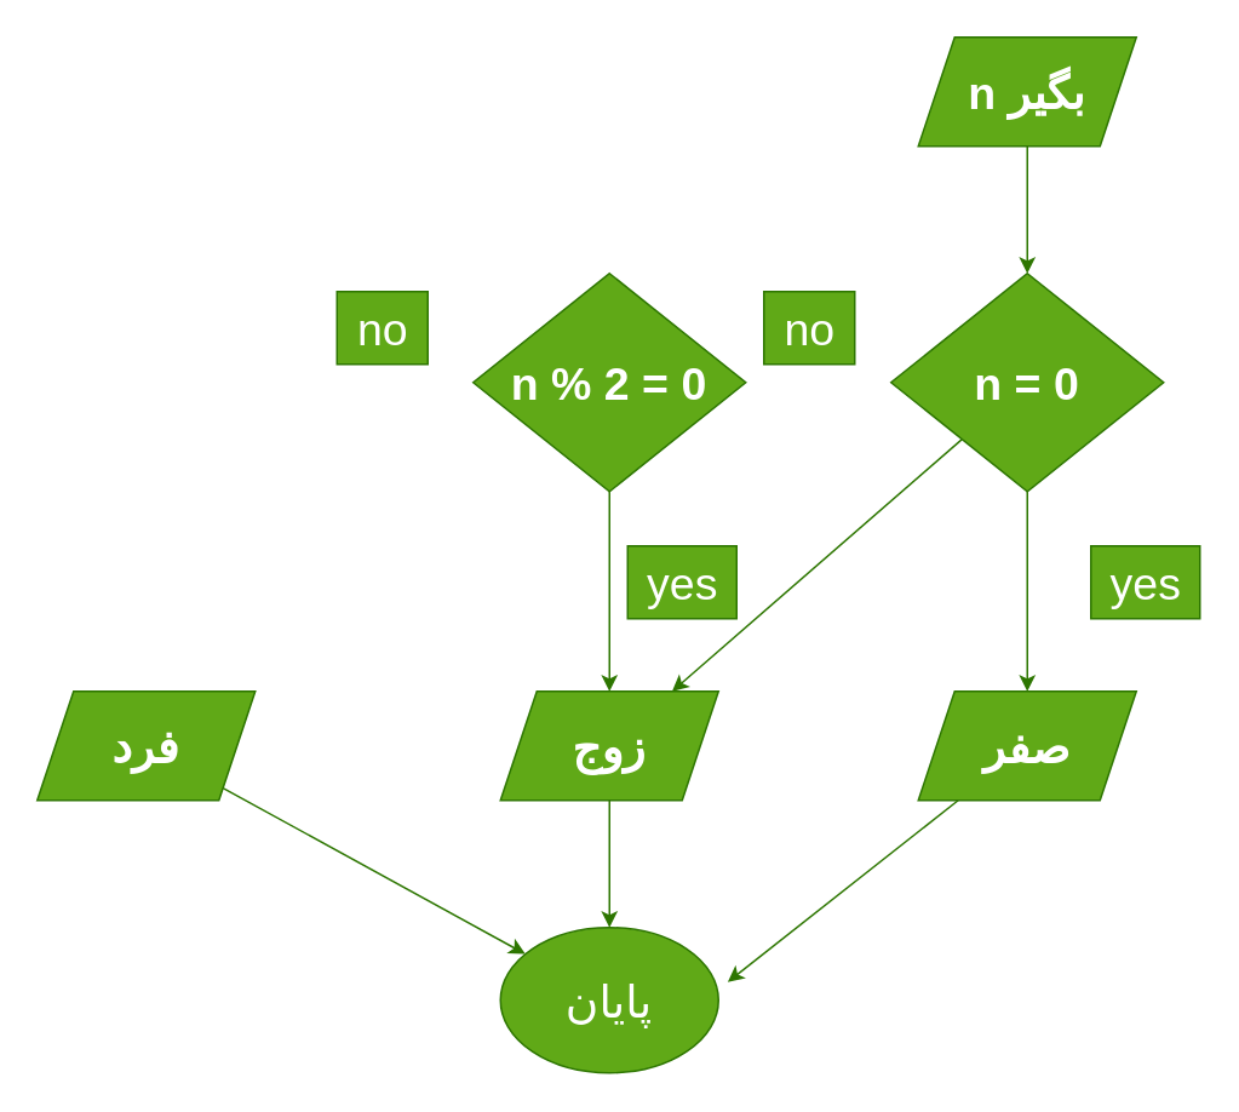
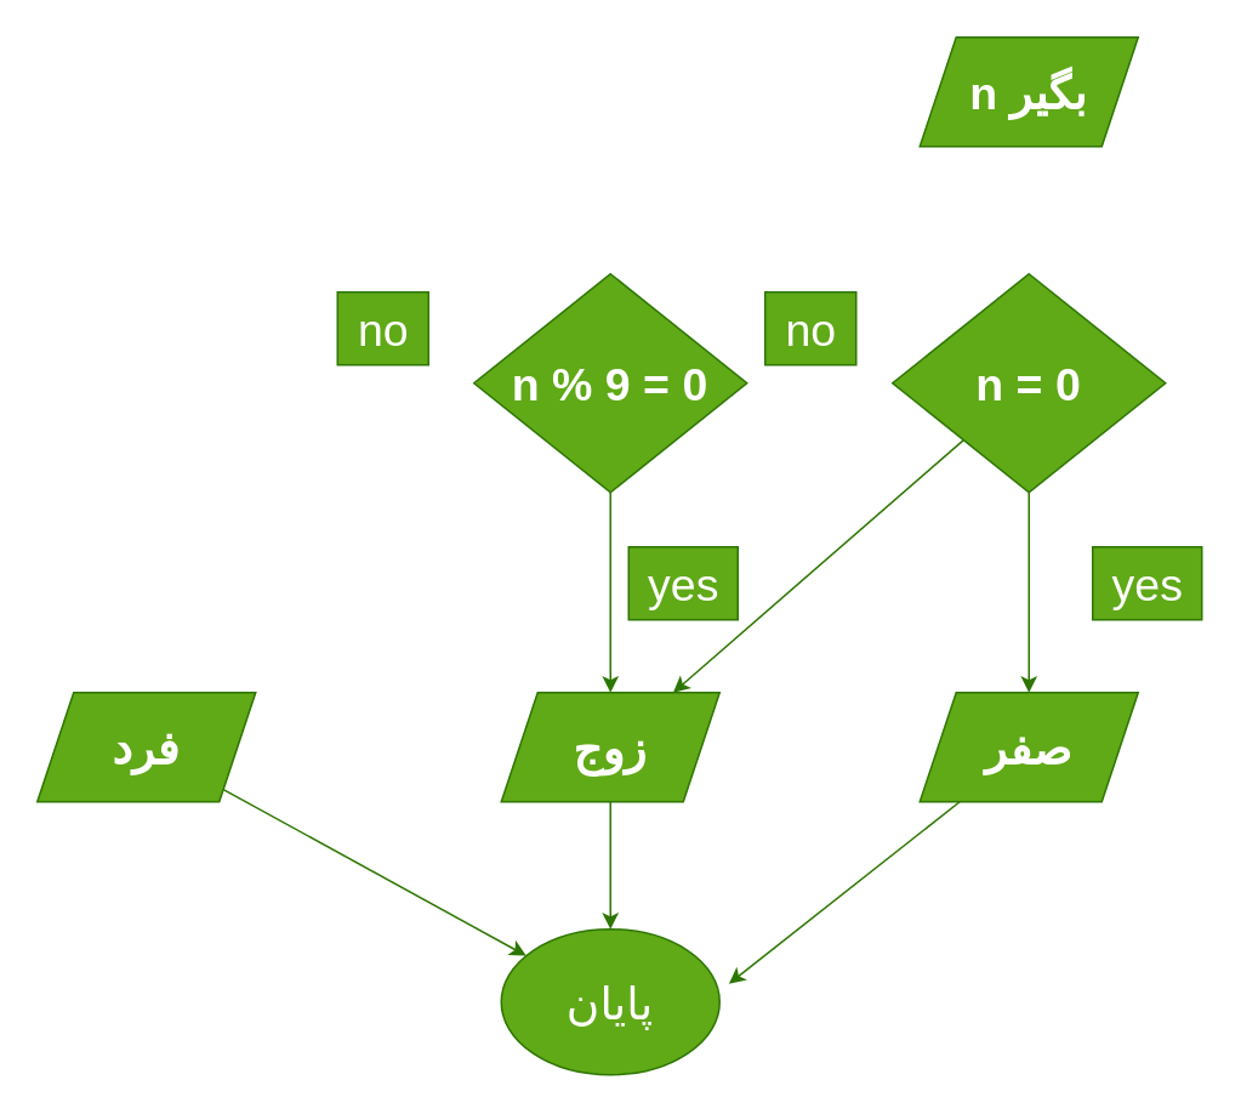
- <mxCell id="2" value="" style="edgeStyle=none;html=1;fontStyle=1;fontSize=25;fillColor=#60a917;strokeColor=#2D7600;" edge="1" parent="1" source="3" target="6"><mxGeometry relative="1" as="geometry" /></mxCell>
- <mxCell id="11" value="n % 2 = 0" style="rhombus;whiteSpace=wrap;html=1;fontStyle=1;fontSize=25;fillColor=#60a917;fontColor=#ffffff;strokeColor=#2D7600;" vertex="1" parent="1"><mxGeometry x="260" y="150" width="150" height="120" as="geometry" /></mxCell>
+ <mxCell id="11" value="n % 9 = 0" style="rhombus;whiteSpace=wrap;html=1;fontStyle=1;fontSize=25;fillColor=#60a917;fontColor=#ffffff;strokeColor=#2D7600;" vertex="1" parent="1"><mxGeometry x="260" y="150" width="150" height="120" as="geometry" /></mxCell>
